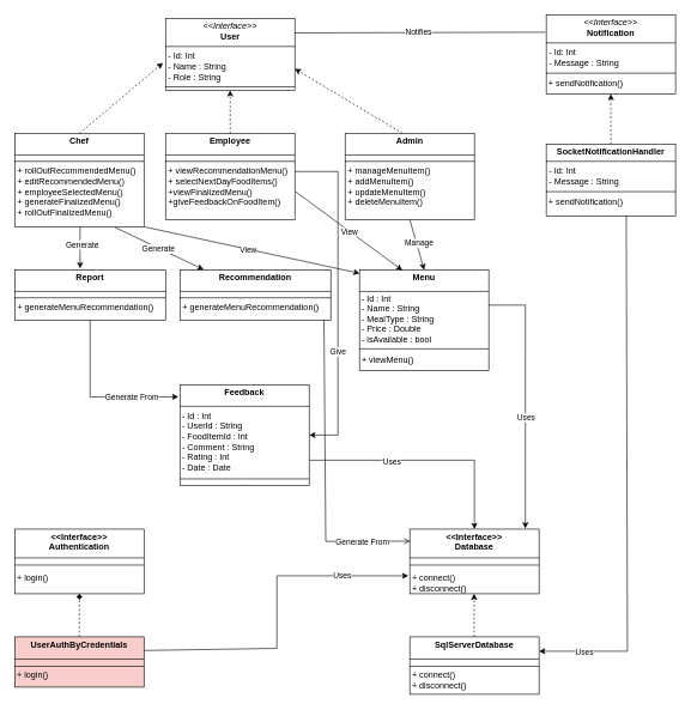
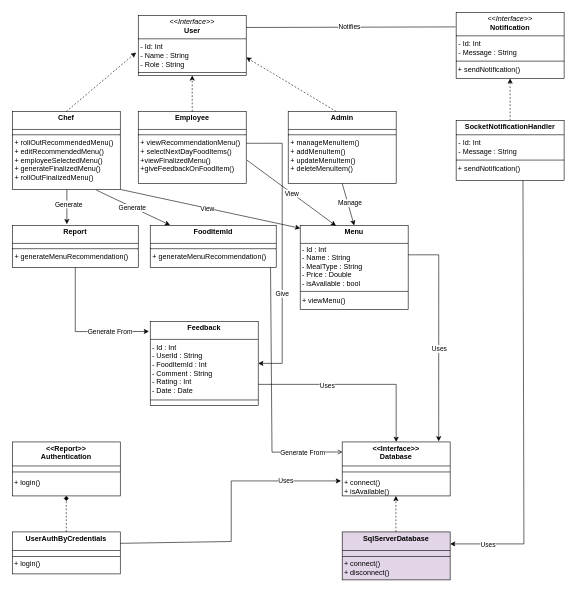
- <mxCell id="11" value="&lt;p style=&quot;margin:0px;margin-top:4px;text-align:center;&quot;&gt;&lt;b&gt;Recommendation&lt;/b&gt;&lt;/p&gt;&lt;p style=&quot;margin:0px;margin-left:4px;&quot;&gt;&lt;br&gt;&lt;/p&gt;&lt;hr size=&quot;1&quot; style=&quot;border-style:solid;&quot;&gt;&lt;p style=&quot;margin:0px;margin-left:4px;&quot;&gt;+ generateMenuRecommendation()&lt;/p&gt;" style="verticalAlign=top;align=left;overflow=fill;html=1;whiteSpace=wrap;" vertex="1" parent="1"><mxGeometry x="250" y="375" width="210" height="70" as="geometry" /></mxCell>
+ <mxCell id="11" value="&lt;p style=&quot;margin:0px;margin-top:4px;text-align:center;&quot;&gt;&lt;b&gt;FoodItemId&lt;/b&gt;&lt;/p&gt;&lt;p style=&quot;margin:0px;margin-left:4px;&quot;&gt;&lt;br&gt;&lt;/p&gt;&lt;hr size=&quot;1&quot; style=&quot;border-style:solid;&quot;&gt;&lt;p style=&quot;margin:0px;margin-left:4px;&quot;&gt;+ generateMenuRecommendation()&lt;/p&gt;" style="verticalAlign=top;align=left;overflow=fill;html=1;whiteSpace=wrap;" vertex="1" parent="1"><mxGeometry x="250" y="375" width="210" height="70" as="geometry" /></mxCell>
- <mxCell id="21" value="&lt;p style=&quot;margin:0px;margin-top:4px;text-align:center;&quot;&gt;&lt;b&gt;&amp;lt;&amp;lt;Interface&amp;gt;&amp;gt;&lt;br&gt;Authentication&lt;/b&gt;&lt;/p&gt;&lt;p style=&quot;margin:0px;margin-left:4px;&quot;&gt;&lt;br&gt;&lt;/p&gt;&lt;div&gt;&amp;nbsp;&lt;/div&gt;&lt;div&gt;&lt;span style=&quot;background-color: initial;&quot;&gt;&amp;nbsp;+ login()&lt;/span&gt;&lt;/div&gt;" style="verticalAlign=top;align=left;overflow=fill;html=1;whiteSpace=wrap;" vertex="1" parent="1"><mxGeometry x="20" y="736" width="180" height="90" as="geometry" /></mxCell>
+ <mxCell id="21" value="&lt;p style=&quot;margin:0px;margin-top:4px;text-align:center;&quot;&gt;&lt;b&gt;&amp;lt;&amp;lt;Report&amp;gt;&amp;gt;&lt;br&gt;Authentication&lt;/b&gt;&lt;/p&gt;&lt;p style=&quot;margin:0px;margin-left:4px;&quot;&gt;&lt;br&gt;&lt;/p&gt;&lt;div&gt;&amp;nbsp;&lt;/div&gt;&lt;div&gt;&lt;span style=&quot;background-color: initial;&quot;&gt;&amp;nbsp;+ login()&lt;/span&gt;&lt;/div&gt;" style="verticalAlign=top;align=left;overflow=fill;html=1;whiteSpace=wrap;" vertex="1" parent="1"><mxGeometry x="20" y="736" width="180" height="90" as="geometry" /></mxCell>
- <mxCell id="27" value="&lt;p style=&quot;margin:0px;margin-top:4px;text-align:center;&quot;&gt;&lt;b&gt;&amp;lt;&amp;lt;Interface&amp;gt;&amp;gt;&lt;br&gt;Database&lt;/b&gt;&lt;/p&gt;&lt;p style=&quot;margin:0px;margin-left:4px;&quot;&gt;&lt;br&gt;&lt;/p&gt;&lt;div&gt;&amp;nbsp;&lt;/div&gt;&lt;div&gt;&lt;span style=&quot;background-color: initial;&quot;&gt;&amp;nbsp;+ connect()&lt;br&gt;&amp;nbsp;+ disconnect()&lt;/span&gt;&lt;/div&gt;" style="verticalAlign=top;align=left;overflow=fill;html=1;whiteSpace=wrap;" vertex="1" parent="1"><mxGeometry x="570" y="736" width="180" height="90" as="geometry" /></mxCell>
+ <mxCell id="27" value="&lt;p style=&quot;margin:0px;margin-top:4px;text-align:center;&quot;&gt;&lt;b&gt;&amp;lt;&amp;lt;Interface&amp;gt;&amp;gt;&lt;br&gt;Database&lt;/b&gt;&lt;/p&gt;&lt;p style=&quot;margin:0px;margin-left:4px;&quot;&gt;&lt;br&gt;&lt;/p&gt;&lt;div&gt;&amp;nbsp;&lt;/div&gt;&lt;div&gt;&lt;span style=&quot;background-color: initial;&quot;&gt;&amp;nbsp;+ connect()&lt;br&gt;&amp;nbsp;+ isAvailable()&lt;/span&gt;&lt;/div&gt;" style="verticalAlign=top;align=left;overflow=fill;html=1;whiteSpace=wrap;" vertex="1" parent="1"><mxGeometry x="570" y="736" width="180" height="90" as="geometry" /></mxCell>
- <mxCell id="24" value="&lt;p style=&quot;margin:0px;margin-top:4px;text-align:center;&quot;&gt;&lt;b&gt;UserAuthByCredentials&lt;/b&gt;&lt;/p&gt;&lt;p style=&quot;margin:0px;margin-left:4px;&quot;&gt;&lt;br&gt;&lt;/p&gt;&lt;div&gt;&amp;nbsp;&lt;/div&gt;&lt;div&gt;&lt;span style=&quot;background-color: initial;&quot;&gt;&amp;nbsp;+ login()&lt;/span&gt;&lt;br&gt;&lt;/div&gt;" style="verticalAlign=top;align=left;overflow=fill;html=1;whiteSpace=wrap;fillColor=#f8cecc;" vertex="1" parent="1"><mxGeometry x="20" y="886" width="180" height="70" as="geometry" /></mxCell>
+ <mxCell id="24" value="&lt;p style=&quot;margin:0px;margin-top:4px;text-align:center;&quot;&gt;&lt;b&gt;UserAuthByCredentials&lt;/b&gt;&lt;/p&gt;&lt;p style=&quot;margin:0px;margin-left:4px;&quot;&gt;&lt;br&gt;&lt;/p&gt;&lt;div&gt;&amp;nbsp;&lt;/div&gt;&lt;div&gt;&lt;span style=&quot;background-color: initial;&quot;&gt;&amp;nbsp;+ login()&lt;/span&gt;&lt;br&gt;&lt;/div&gt;" style="verticalAlign=top;align=left;overflow=fill;html=1;whiteSpace=wrap;" vertex="1" parent="1"><mxGeometry x="20" y="886" width="180" height="70" as="geometry" /></mxCell>
- <mxCell id="30" value="&lt;p style=&quot;margin:0px;margin-top:4px;text-align:center;&quot;&gt;&lt;b&gt;SqlServerDatabase&lt;/b&gt;&lt;br&gt;&lt;/p&gt;&lt;p style=&quot;margin:0px;margin-left:4px;&quot;&gt;&lt;br&gt;&lt;/p&gt;&lt;div&gt;&amp;nbsp;&lt;/div&gt;&lt;div&gt;&lt;span style=&quot;background-color: initial;&quot;&gt;&amp;nbsp;+ connect()&lt;br&gt;&lt;/span&gt;&amp;nbsp;+ disconnect()&lt;/div&gt;" style="verticalAlign=top;align=left;overflow=fill;html=1;whiteSpace=wrap;" vertex="1" parent="1"><mxGeometry x="570" y="886" width="180" height="80" as="geometry" /></mxCell>
+ <mxCell id="30" value="&lt;p style=&quot;margin:0px;margin-top:4px;text-align:center;&quot;&gt;&lt;b&gt;SqlServerDatabase&lt;/b&gt;&lt;br&gt;&lt;/p&gt;&lt;p style=&quot;margin:0px;margin-left:4px;&quot;&gt;&lt;br&gt;&lt;/p&gt;&lt;div&gt;&amp;nbsp;&lt;/div&gt;&lt;div&gt;&lt;span style=&quot;background-color: initial;&quot;&gt;&amp;nbsp;+ connect()&lt;br&gt;&lt;/span&gt;&amp;nbsp;+ disconnect()&lt;/div&gt;" style="verticalAlign=top;align=left;overflow=fill;html=1;whiteSpace=wrap;fillColor=#e1d5e7;" vertex="1" parent="1"><mxGeometry x="570" y="886" width="180" height="80" as="geometry" /></mxCell>
